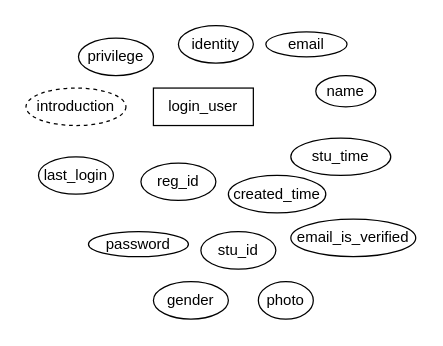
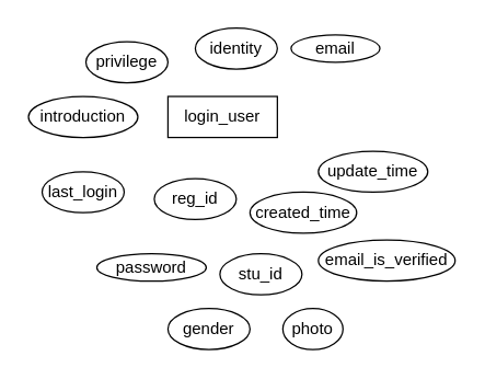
- <mxCell id="7" value="name" style="ellipse;whiteSpace=wrap;html=1;rounded=0;" vertex="1" parent="1"><mxGeometry x="252" y="60" width="48" height="25" as="geometry" /></mxCell>
- <mxCell id="16" value="introduction" style="ellipse;whiteSpace=wrap;html=1;rounded=0;dashed=1;" vertex="1" parent="1"><mxGeometry x="20" y="70" width="80" height="30" as="geometry" /></mxCell>
+ <mxCell id="16" value="introduction" style="ellipse;whiteSpace=wrap;html=1;rounded=0;" vertex="1" parent="1"><mxGeometry x="20" y="70" width="80" height="30" as="geometry" /></mxCell>
- <mxCell id="4" value="stu_time" style="ellipse;whiteSpace=wrap;html=1;rounded=0;" vertex="1" parent="1"><mxGeometry x="232" y="110" width="80" height="30" as="geometry" /></mxCell>
+ <mxCell id="4" value="update_time" style="ellipse;whiteSpace=wrap;html=1;rounded=0;" vertex="1" parent="1"><mxGeometry x="232" y="110" width="80" height="30" as="geometry" /></mxCell>
